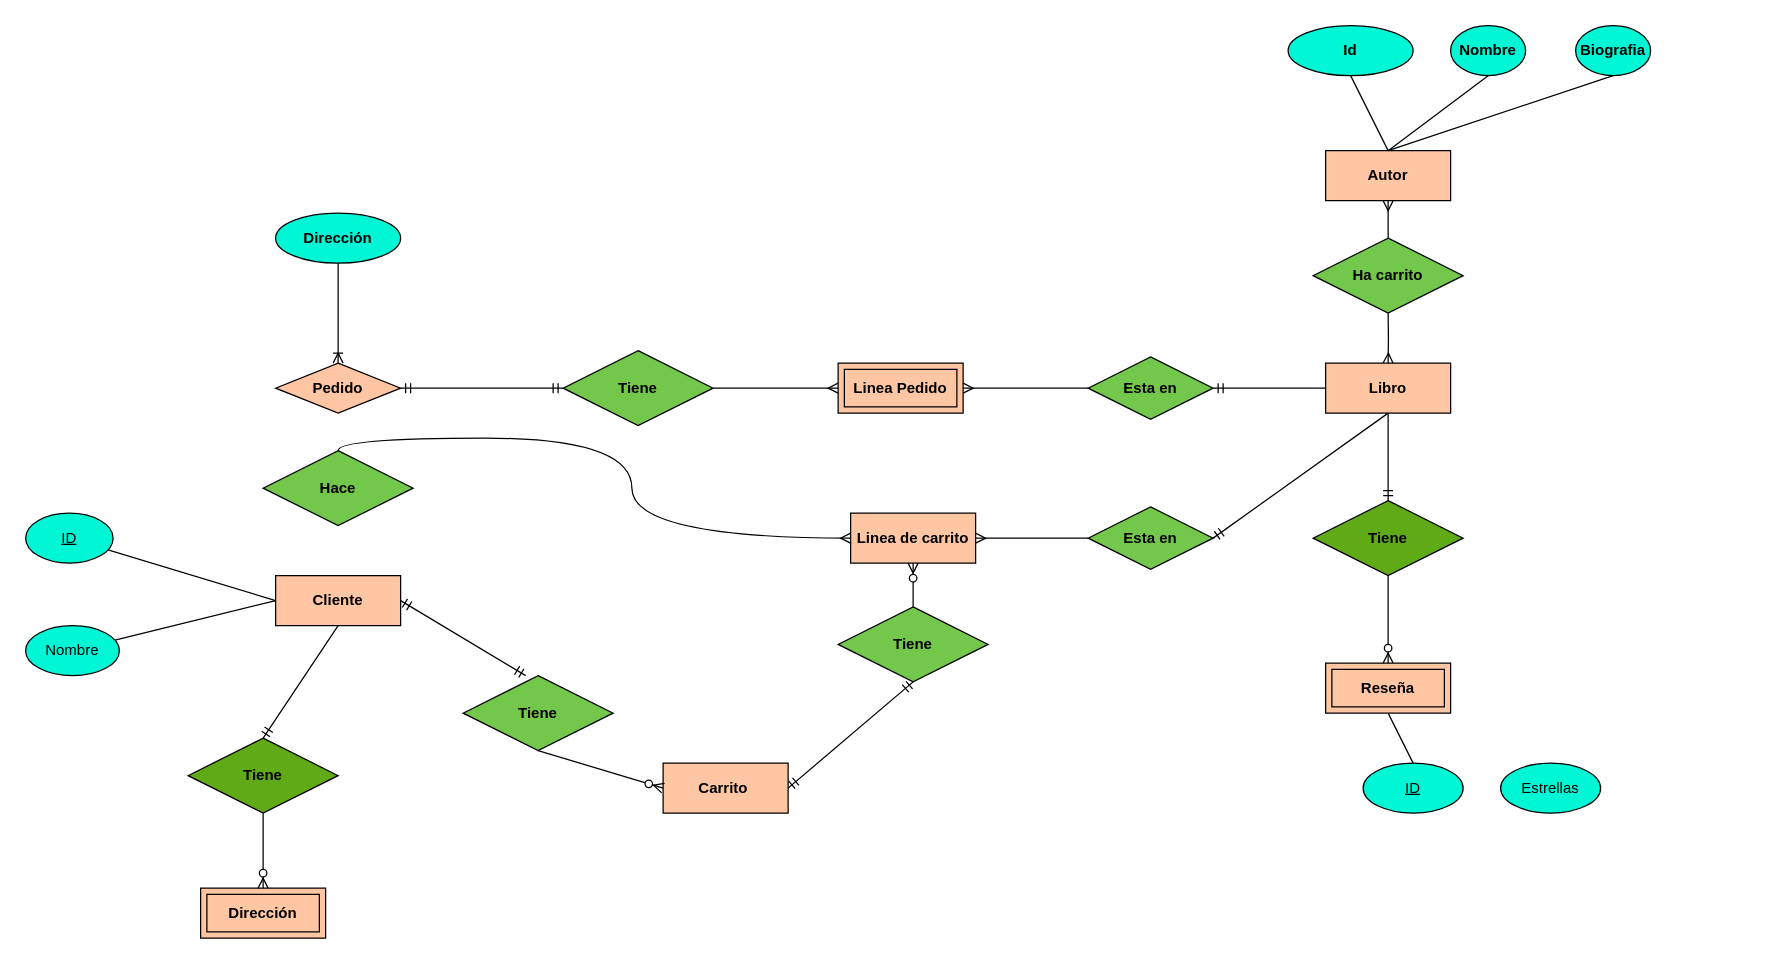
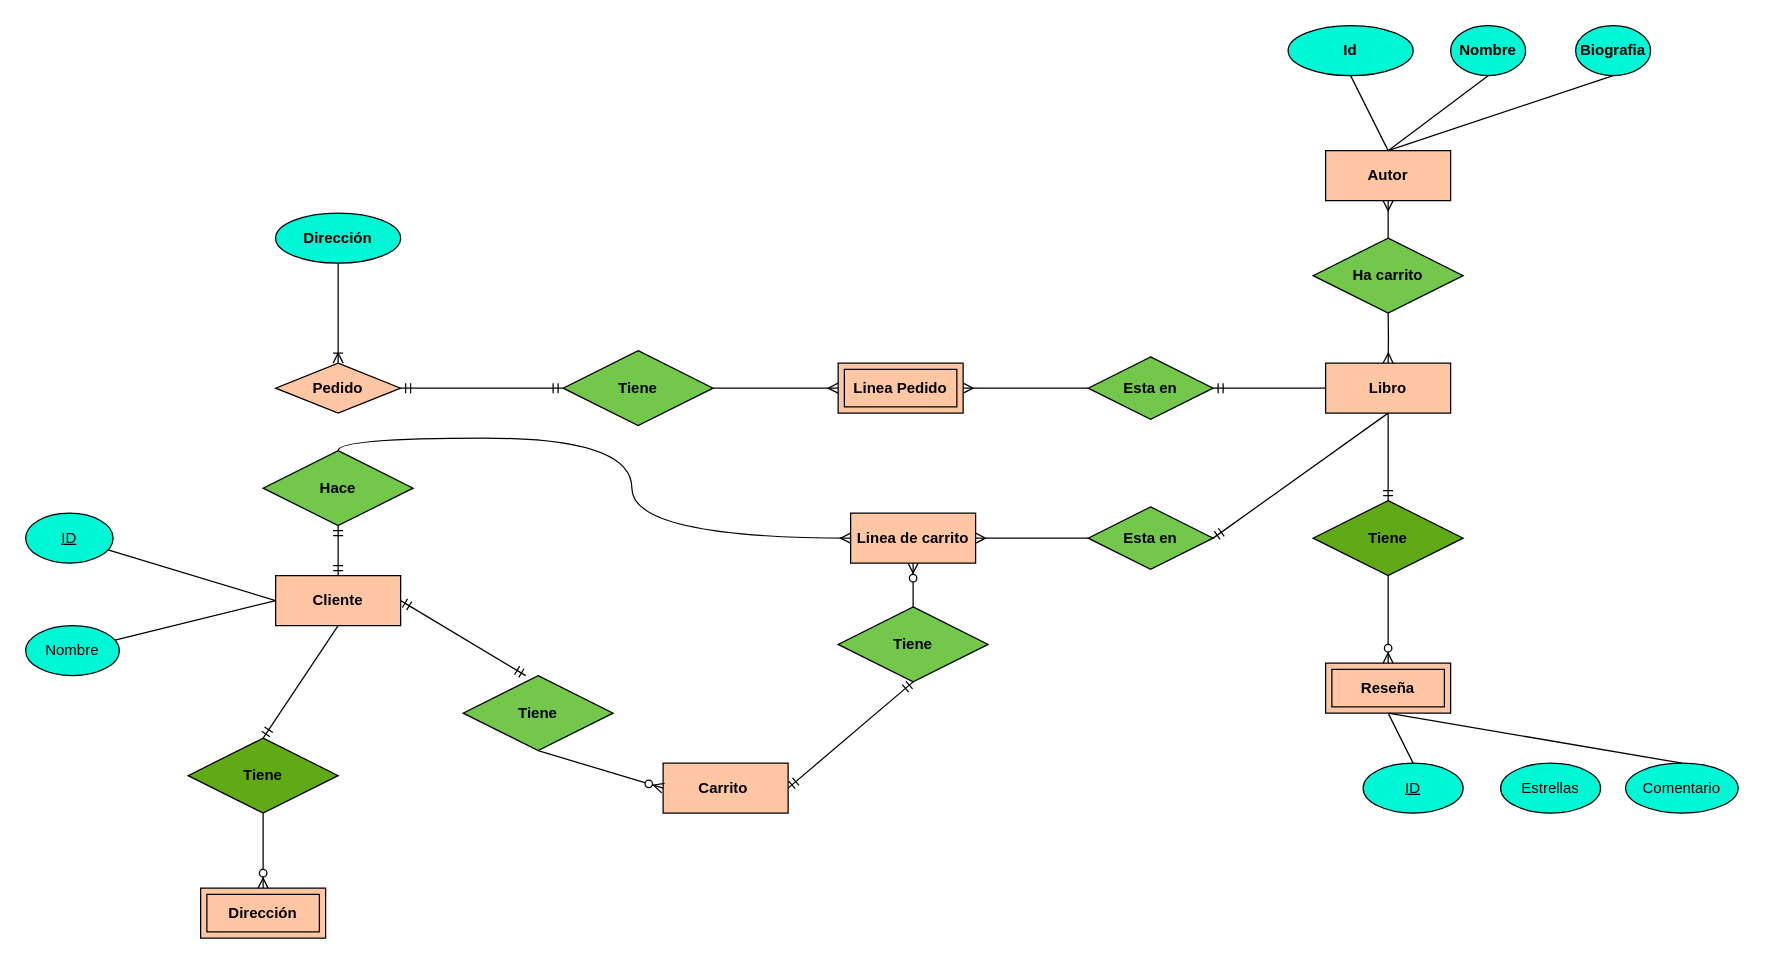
+ <mxCell id="10" value="" style="edgeStyle=orthogonalEdgeStyle;fontSize=12;html=1;endArrow=ERmandOne;startArrow=ERmandOne;exitX=0.5;exitY=0;exitDx=0;exitDy=0;entryX=0.5;entryY=1;entryDx=0;entryDy=0;curved=1;" parent="1" source="7" target="9" edge="1"><mxGeometry width="100" height="100" relative="1" as="geometry"><mxPoint x="480" y="360" as="sourcePoint" /><mxPoint x="580" y="260" as="targetPoint" /></mxGeometry></mxCell>
+ <mxCell id="35" value="" style="endArrow=none;html=1;rounded=0;fontColor=#000000;entryX=0.5;entryY=1;entryDx=0;entryDy=0;exitX=0.5;exitY=0;exitDx=0;exitDy=0;" edge="1" parent="1" source="33" target="25"><mxGeometry relative="1" as="geometry"><mxPoint x="650" y="580" as="sourcePoint" /><mxPoint x="810" y="580" as="targetPoint" /></mxGeometry></mxCell>
+ <mxCell id="33" value="Comentario" style="ellipse;whiteSpace=wrap;html=1;align=center;fontColor=#000000;strokeColor=#000000;fillColor=#00F7D5;" vertex="1" parent="1"><mxGeometry x="1300" y="610" width="90" height="40" as="geometry" /></mxCell>
